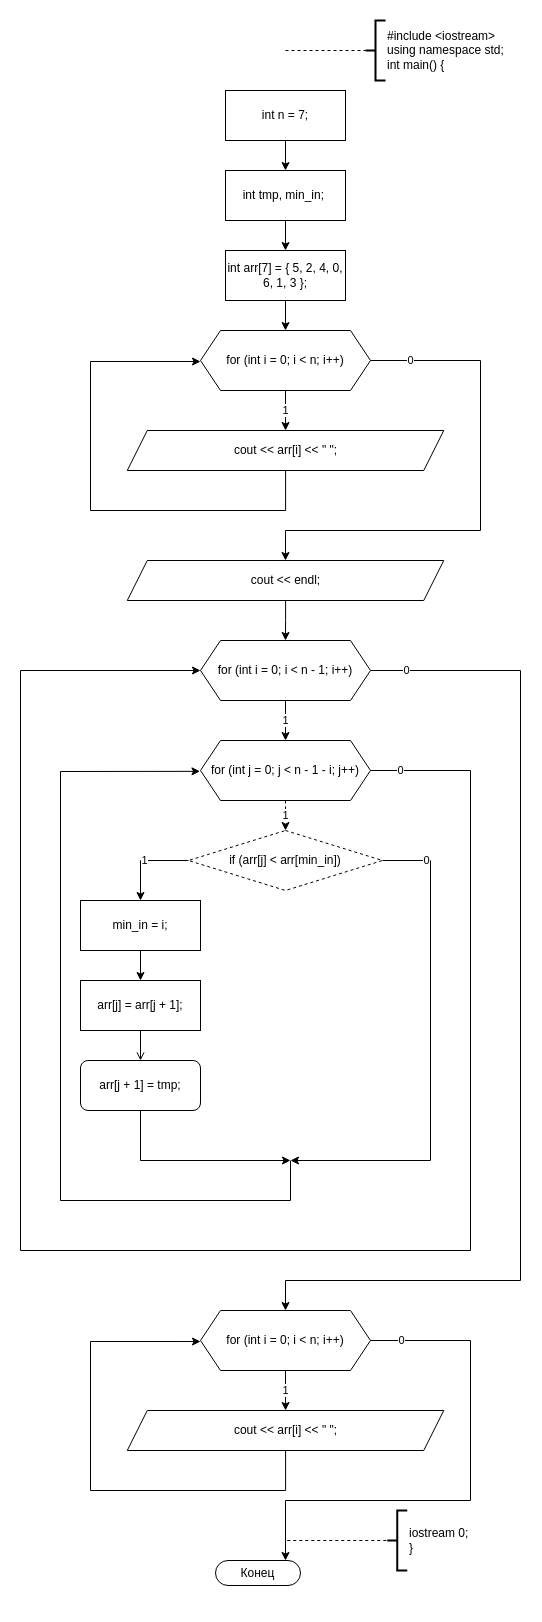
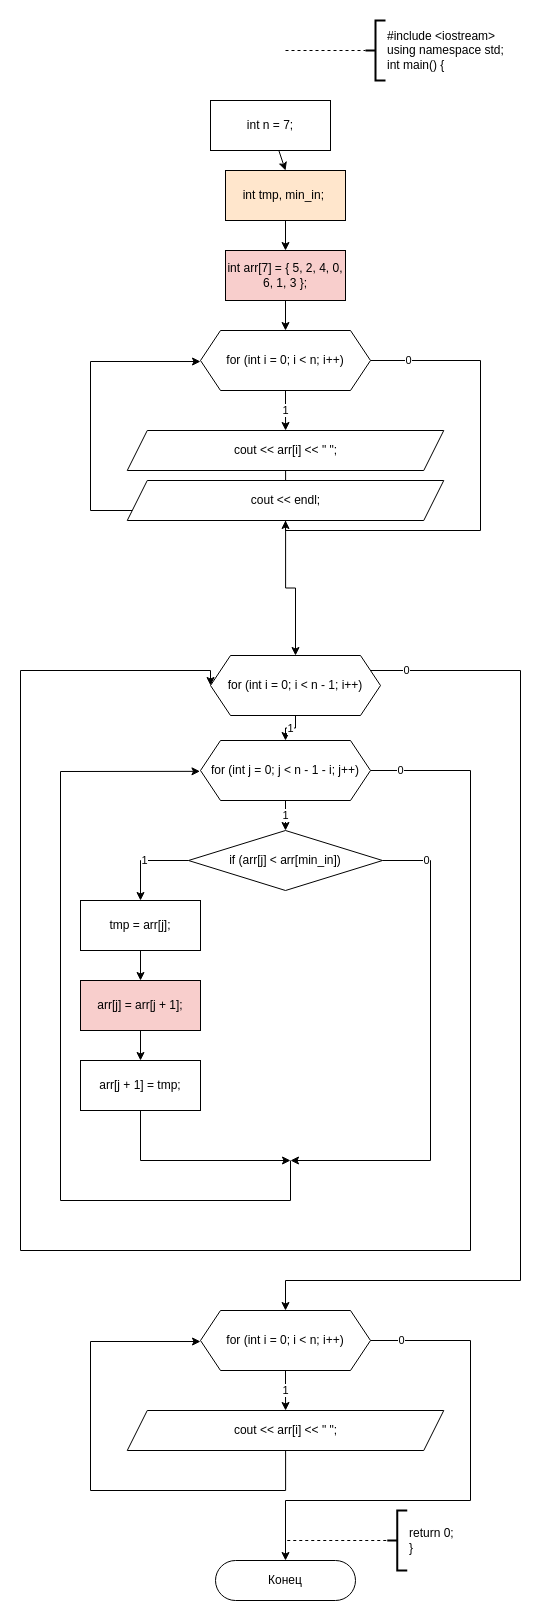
- <mxCell id="3" value="int n = 7;" style="rounded=0;whiteSpace=wrap;html=1;" parent="1" vertex="1"><mxGeometry x="225" y="90" width="120" height="50" as="geometry" /></mxCell>
+ <mxCell id="3" value="int n = 7;" style="rounded=0;whiteSpace=wrap;html=1;" parent="1" vertex="1"><mxGeometry x="210" y="100" width="120" height="50" as="geometry" /></mxCell>
- <mxCell id="10" value="int tmp, min_in;&amp;nbsp;" style="rounded=0;whiteSpace=wrap;html=1;" parent="1" vertex="1"><mxGeometry x="225" y="170" width="120" height="50" as="geometry" /></mxCell>
+ <mxCell id="10" value="int tmp, min_in;&amp;nbsp;" style="rounded=0;whiteSpace=wrap;html=1;fillColor=#ffe6cc;" parent="1" vertex="1"><mxGeometry x="225" y="170" width="120" height="50" as="geometry" /></mxCell>
- <mxCell id="12" value="int arr[7] = { 5, 2, 4, 0, 6, 1, 3 };" style="rounded=0;whiteSpace=wrap;html=1;" parent="1" vertex="1"><mxGeometry x="225" y="250" width="120" height="50" as="geometry" /></mxCell>
+ <mxCell id="12" value="int arr[7] = { 5, 2, 4, 0, 6, 1, 3 };" style="rounded=0;whiteSpace=wrap;html=1;fillColor=#f8cecc;" parent="1" vertex="1"><mxGeometry x="225" y="250" width="120" height="50" as="geometry" /></mxCell>
- <mxCell id="19" value="cout &amp;lt;&amp;lt; endl;" style="shape=parallelogram;perimeter=parallelogramPerimeter;whiteSpace=wrap;html=1;fixedSize=1;" parent="1" vertex="1"><mxGeometry x="126.75" y="560" width="316.5" height="40" as="geometry" /></mxCell>
+ <mxCell id="19" value="cout &amp;lt;&amp;lt; endl;" style="shape=parallelogram;perimeter=parallelogramPerimeter;whiteSpace=wrap;html=1;fixedSize=1;" parent="1" vertex="1"><mxGeometry x="126.75" y="480" width="316.5" height="40" as="geometry" /></mxCell>
- <mxCell id="22" value="for (int i = 0; i &amp;lt; n - 1; i++)" style="shape=hexagon;perimeter=hexagonPerimeter2;whiteSpace=wrap;html=1;fixedSize=1;" parent="1" vertex="1"><mxGeometry x="200" y="640" width="170" height="60" as="geometry" /></mxCell>
+ <mxCell id="22" value="for (int i = 0; i &amp;lt; n - 1; i++)" style="shape=hexagon;perimeter=hexagonPerimeter2;whiteSpace=wrap;html=1;fixedSize=1;" parent="1" vertex="1"><mxGeometry x="210" y="655" width="170" height="60" as="geometry" /></mxCell>
- <mxCell id="23" value="1" style="edgeStyle=orthogonalEdgeStyle;rounded=0;html=1;dashed=1;" parent="1" source="25" target="28" edge="1"><mxGeometry relative="1" as="geometry" /></mxCell>
+ <mxCell id="23" value="1" style="edgeStyle=orthogonalEdgeStyle;rounded=0;html=1;" parent="1" source="25" target="28" edge="1"><mxGeometry relative="1" as="geometry" /></mxCell>
- <mxCell id="28" value="if (arr[j] &amp;lt; arr[min_in])" style="rhombus;whiteSpace=wrap;html=1;dashed=1;" parent="1" vertex="1"><mxGeometry x="188" y="830" width="194" height="60" as="geometry" /></mxCell>
+ <mxCell id="28" value="if (arr[j] &amp;lt; arr[min_in])" style="rhombus;whiteSpace=wrap;html=1;" parent="1" vertex="1"><mxGeometry x="188" y="830" width="194" height="60" as="geometry" /></mxCell>
+ <mxCell id="39" value="tmp = arr[j];" style="rounded=0;whiteSpace=wrap;html=1;" parent="1" vertex="1"><mxGeometry x="80" y="900" width="120" height="50" as="geometry" /></mxCell>
- <mxCell id="37" value="arr[j] = arr[j + 1];" style="rounded=0;whiteSpace=wrap;html=1;" parent="1" vertex="1"><mxGeometry x="80" y="980" width="120" height="50" as="geometry" /></mxCell>
+ <mxCell id="37" value="arr[j] = arr[j + 1];" style="rounded=0;whiteSpace=wrap;html=1;fillColor=#f8cecc;" parent="1" vertex="1"><mxGeometry x="80" y="980" width="120" height="50" as="geometry" /></mxCell>
- <mxCell id="36" style="edgeStyle=none;html=1;endArrow=open;" parent="1" source="37" target="41" edge="1"><mxGeometry relative="1" as="geometry" /></mxCell>
+ <mxCell id="36" style="edgeStyle=none;html=1;" parent="1" source="37" target="41" edge="1"><mxGeometry relative="1" as="geometry" /></mxCell>
- <mxCell id="41" value="arr[j + 1] = tmp;" style="whiteSpace=wrap;html=1;rounded=1;" parent="1" vertex="1"><mxGeometry x="80" y="1060" width="120" height="50" as="geometry" /></mxCell>
+ <mxCell id="41" value="arr[j + 1] = tmp;" style="rounded=0;whiteSpace=wrap;html=1;" parent="1" vertex="1"><mxGeometry x="80" y="1060" width="120" height="50" as="geometry" /></mxCell>
- <mxCell id="7" value="iostream 0;&lt;br&gt;}" style="strokeWidth=2;html=1;shape=mxgraph.flowchart.annotation_2;align=left;labelPosition=right;pointerEvents=1;" parent="1" vertex="1"><mxGeometry x="386.75" y="1510" width="20" height="60" as="geometry" /></mxCell>
+ <mxCell id="7" value="return 0;&lt;br&gt;}" style="strokeWidth=2;html=1;shape=mxgraph.flowchart.annotation_2;align=left;labelPosition=right;pointerEvents=1;" parent="1" vertex="1"><mxGeometry x="386.75" y="1510" width="20" height="60" as="geometry" /></mxCell>
- <mxCell id="6" value="Конец" style="rounded=1;whiteSpace=wrap;html=1;arcSize=50;" parent="1" vertex="1"><mxGeometry x="215" y="1560" width="85" height="25" as="geometry" /></mxCell>
+ <mxCell id="6" value="Конец" style="rounded=1;whiteSpace=wrap;html=1;arcSize=50;" parent="1" vertex="1"><mxGeometry x="215" y="1560" width="140" height="40" as="geometry" /></mxCell>
